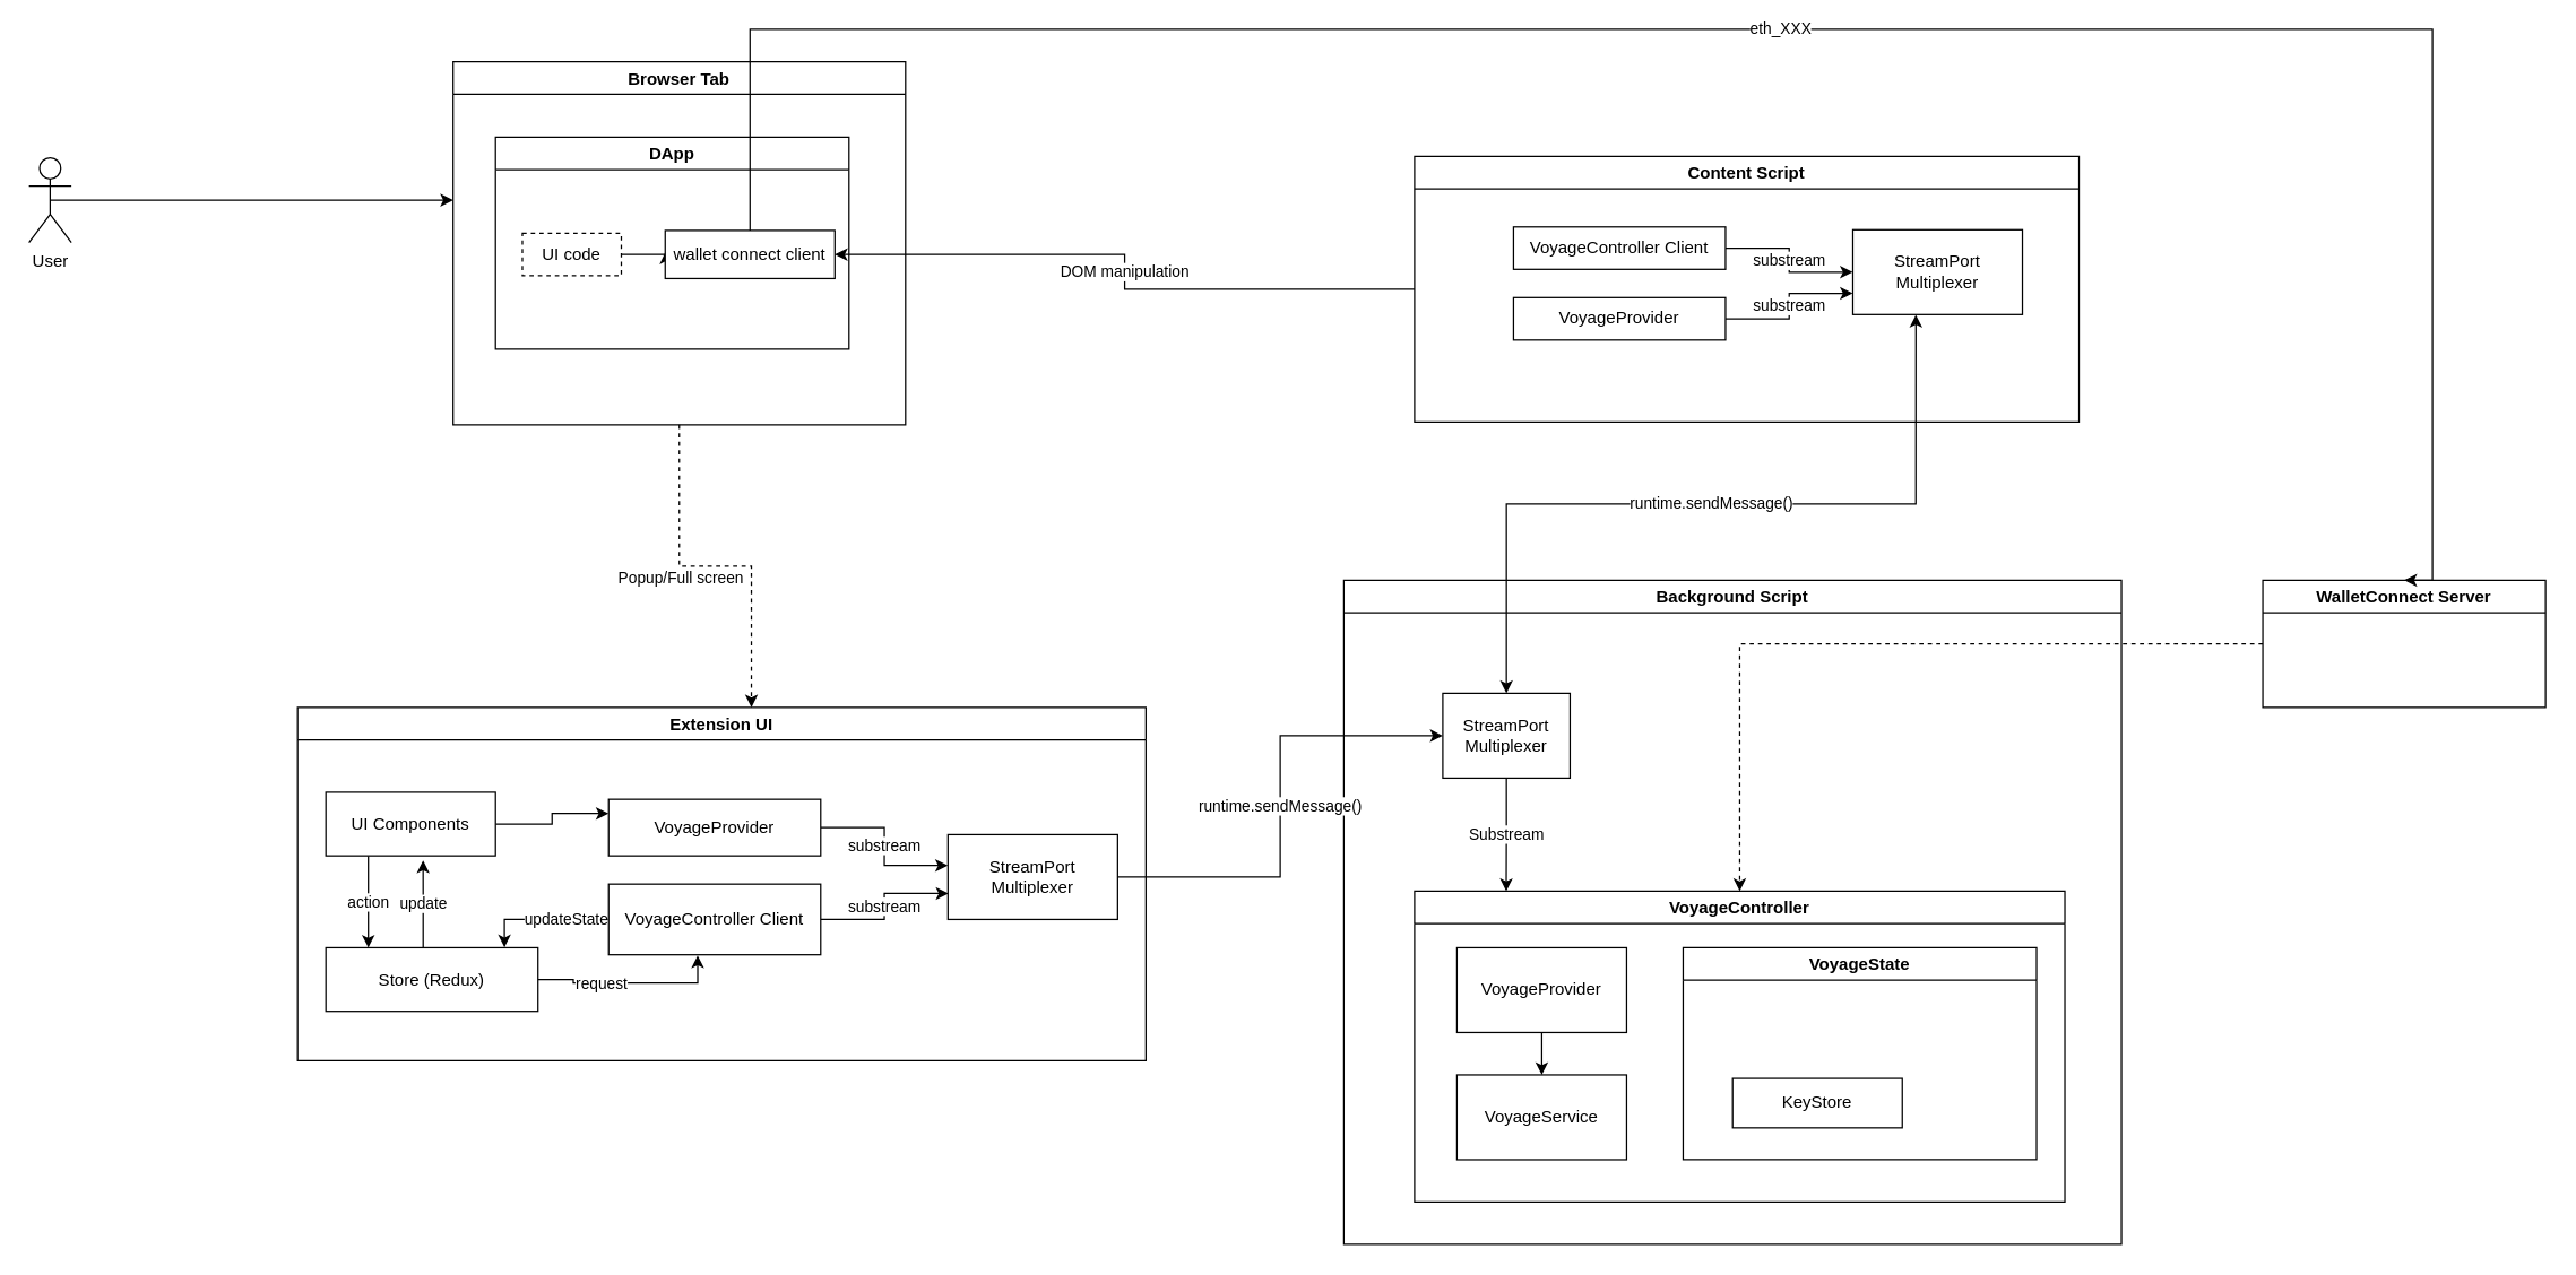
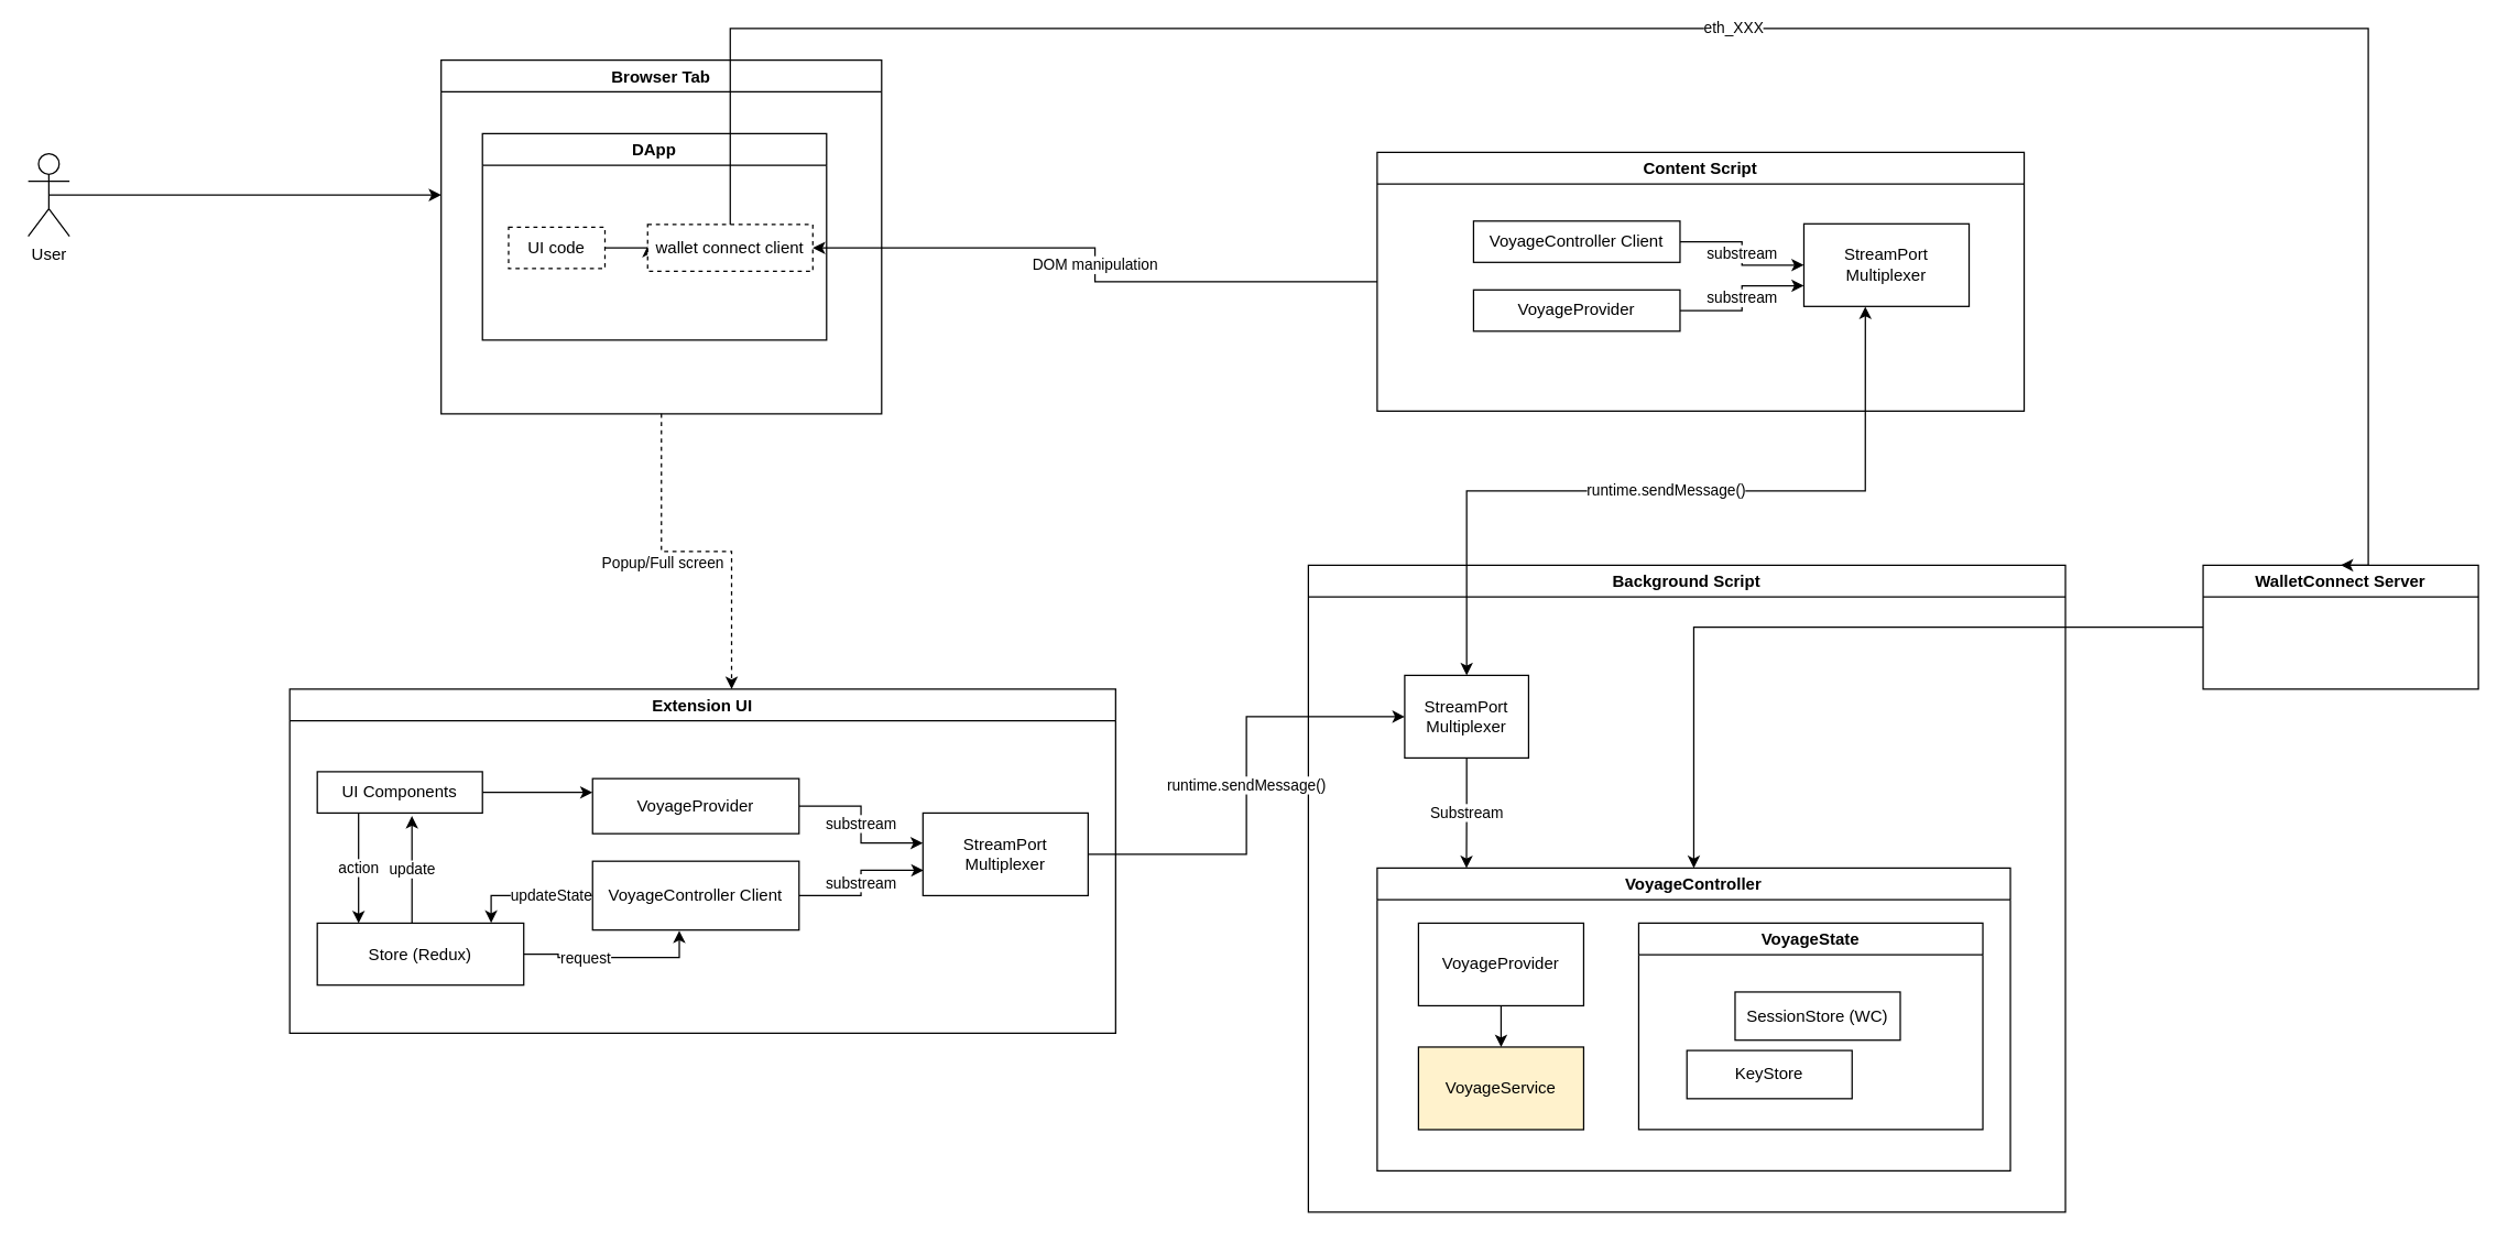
- <mxCell id="26" value="wallet connect client" style="rounded=0;whiteSpace=wrap;html=1;" vertex="1" parent="23"><mxGeometry x="120" y="66" width="120" height="34" as="geometry" /></mxCell>
+ <mxCell id="26" value="wallet connect client" style="rounded=0;whiteSpace=wrap;html=1;dashed=1;" vertex="1" parent="23"><mxGeometry x="120" y="66" width="120" height="34" as="geometry" /></mxCell>
- <mxCell id="4" style="edgeStyle=orthogonalEdgeStyle;rounded=0;orthogonalLoop=1;jettySize=auto;html=1;startArrow=none;startFill=0;endArrow=classic;endFill=1;dashed=1;" edge="1" parent="1" source="5" target="35"><mxGeometry relative="1" as="geometry" /></mxCell>
+ <mxCell id="4" style="edgeStyle=orthogonalEdgeStyle;rounded=0;orthogonalLoop=1;jettySize=auto;html=1;startArrow=none;startFill=0;endArrow=classic;endFill=1;" edge="1" parent="1" source="5" target="35"><mxGeometry relative="1" as="geometry" /></mxCell>
- <mxCell id="9" value="UI Components" style="rounded=0;whiteSpace=wrap;html=1;" vertex="1" parent="6"><mxGeometry x="20" y="60" width="120" height="45" as="geometry" /></mxCell>
+ <mxCell id="9" value="UI Components" style="rounded=0;whiteSpace=wrap;html=1;" vertex="1" parent="6"><mxGeometry x="20" y="60" width="120" height="30" as="geometry" /></mxCell>
+ <mxCell id="38" value="SessionStore (WC)" style="rounded=0;whiteSpace=wrap;html=1;" vertex="1" parent="37"><mxGeometry x="70" y="50" width="120" height="35" as="geometry" /></mxCell>
- <mxCell id="36" value="VoyageService" style="rounded=0;whiteSpace=wrap;html=1;" vertex="1" parent="35"><mxGeometry x="30" y="130" width="120" height="60" as="geometry" /></mxCell>
+ <mxCell id="36" value="VoyageService" style="rounded=0;whiteSpace=wrap;html=1;fillColor=#fff2cc;" vertex="1" parent="35"><mxGeometry x="30" y="130" width="120" height="60" as="geometry" /></mxCell>
